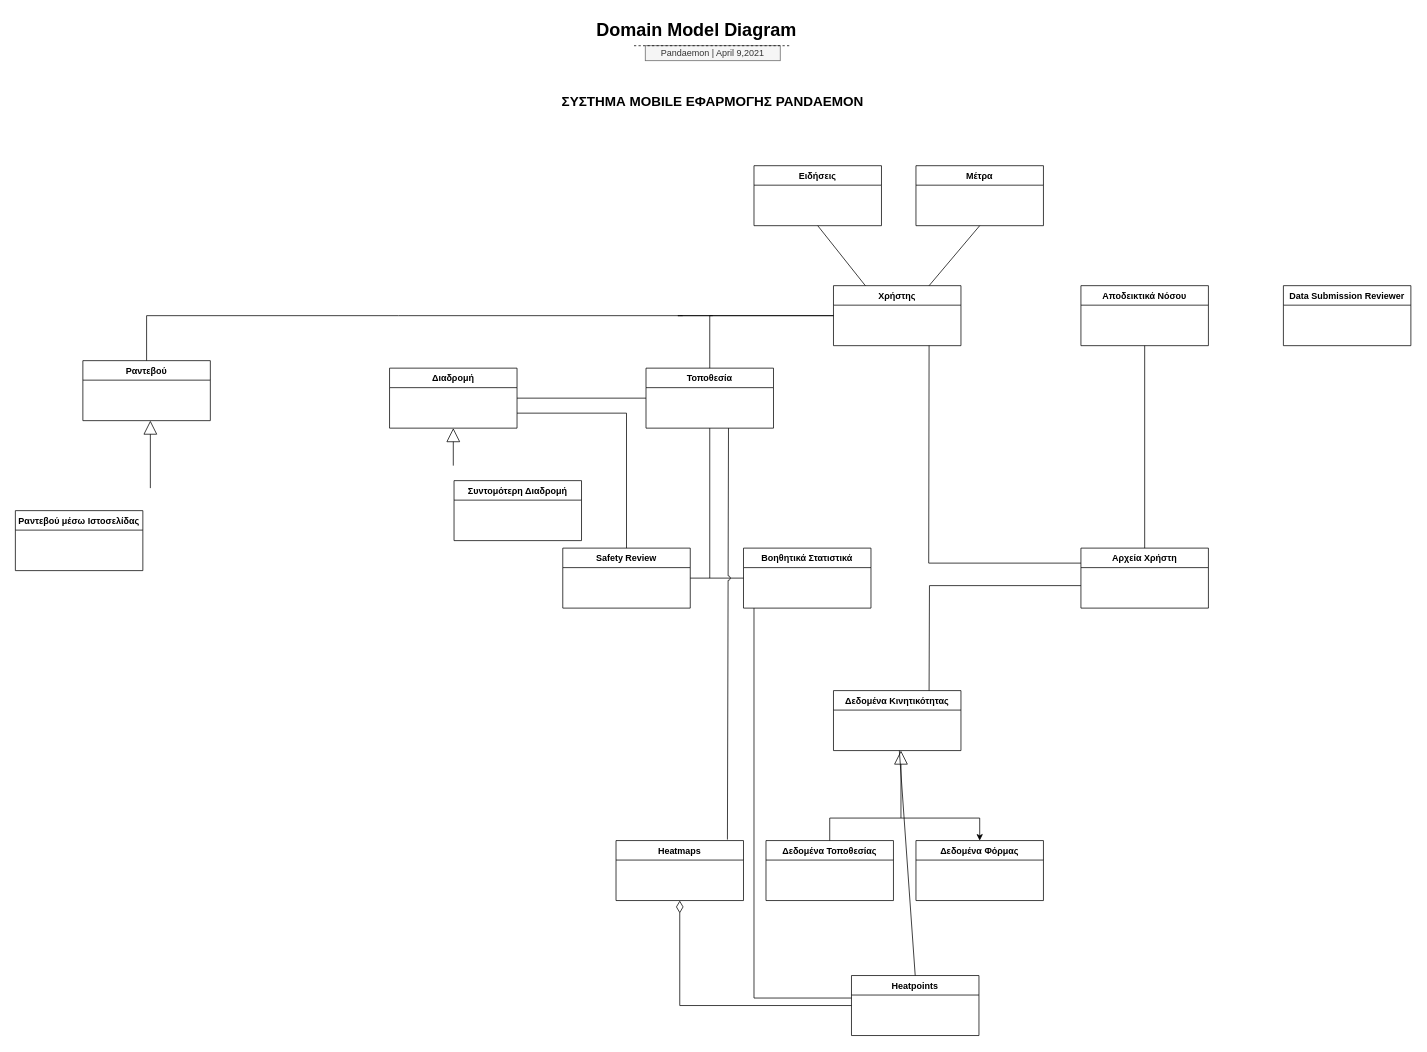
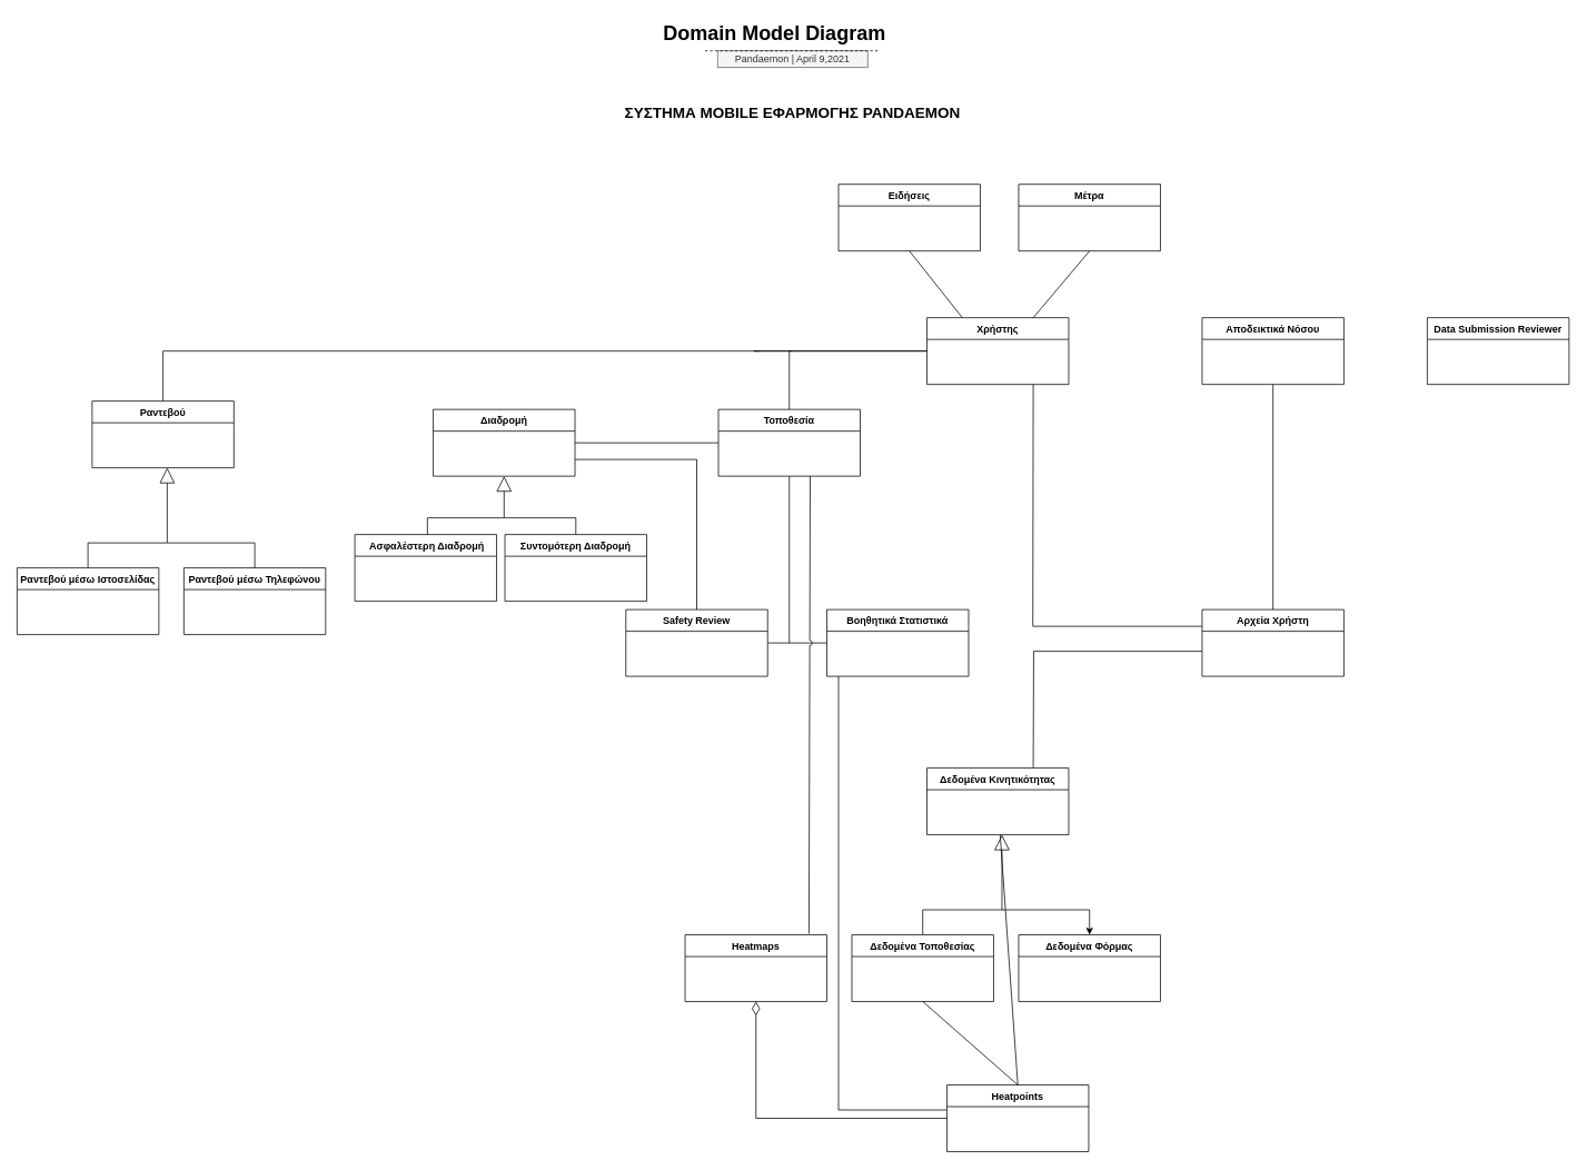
+ <mxCell id="39" value="" style="endArrow=none;html=1;entryX=0.5;entryY=0;entryDx=0;entryDy=0;exitX=0.512;exitY=0.006;exitDx=0;exitDy=0;rounded=0;exitPerimeter=0;" parent="1" source="16" target="14" edge="1"><mxGeometry width="50" height="50" relative="1" as="geometry"><mxPoint y="620" as="sourcePoint" x="525" /><mxPoint x="697" y="620" as="targetPoint" /><Array as="points"><mxPoint x="512" y="620" /><mxPoint x="605" y="620" /><mxPoint x="690" y="620" /></Array></mxGeometry></mxCell>
+ <mxCell id="22" value="" style="endArrow=none;html=1;entryX=0.5;entryY=0;entryDx=0;entryDy=0;exitX=0.5;exitY=0;exitDx=0;exitDy=0;rounded=0;" parent="1" source="19" target="20" edge="1"><mxGeometry width="50" height="50" relative="1" as="geometry"><mxPoint x="90" y="650" as="sourcePoint" /><mxPoint x="300" y="650" as="targetPoint" /><Array as="points"><mxPoint x="105" y="650" /><mxPoint x="200" y="650" /><mxPoint x="305" y="650" /></Array></mxGeometry></mxCell>
+ <mxCell id="16" value=" Ασφαλέστερη Διαδρομή" style="swimlane;fontStyle=1;childLayout=stackLayout;horizontal=1;startSize=26;fillColor=none;horizontalStack=0;resizeParent=1;resizeParentMax=0;resizeLast=0;collapsible=1;marginBottom=0;" parent="1" vertex="1"><mxGeometry x="425" y="640" width="170" height="80" as="geometry" /></mxCell>
+ <mxCell id="20" value="Ραντεβού μέσω Τηλεφώνου" style="swimlane;fontStyle=1;childLayout=stackLayout;horizontal=1;startSize=26;fillColor=none;horizontalStack=0;resizeParent=1;resizeParentMax=0;resizeLast=0;collapsible=1;marginBottom=0;" parent="1" vertex="1"><mxGeometry x="220" y="680" width="170" height="80" as="geometry" /></mxCell>
+ <mxCell id="46" value="" style="endArrow=none;html=1;exitX=0.5;exitY=0;exitDx=0;exitDy=0;entryX=0.5;entryY=1;entryDx=0;entryDy=0;" edge="1" parent="1" source="44" target="24"><mxGeometry width="50" height="50" relative="1" as="geometry"><mxPoint x="1145" y="1270" as="sourcePoint" /><mxPoint x="1195" y="1220" as="targetPoint" /></mxGeometry></mxCell>
